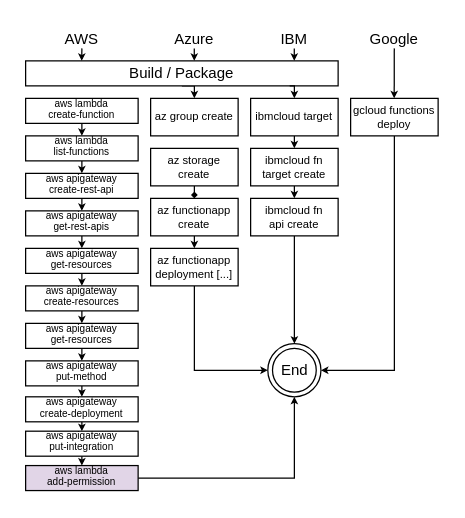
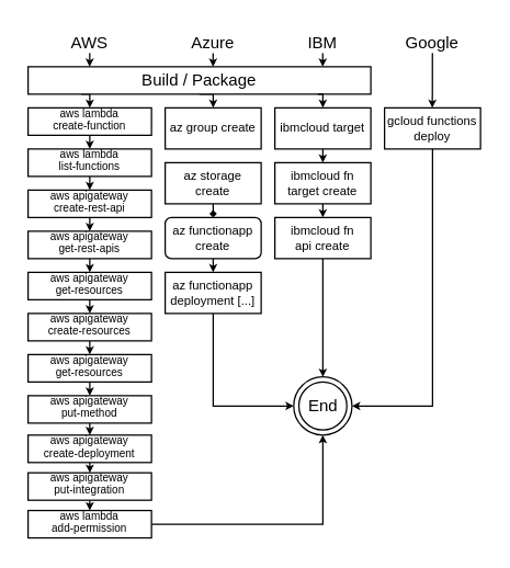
+ <mxCell id="3" style="edgeStyle=orthogonalEdgeStyle;rounded=0;orthogonalLoop=1;jettySize=auto;html=1;exitX=0.155;exitY=1;exitDx=0;exitDy=0;entryX=0.5;entryY=0;entryDx=0;entryDy=0;startSize=6;endArrow=classic;endFill=1;endSize=3;strokeWidth=1;exitPerimeter=0;" parent="1" source="23" target="4" edge="1"><mxGeometry relative="1" as="geometry" /></mxCell>
- <mxCell id="33" value="az functionapp create" style="rounded=0;whiteSpace=wrap;fontSize=9;" parent="1" vertex="1"><mxGeometry x="120" y="158" width="70" height="30" as="geometry" /></mxCell>
+ <mxCell id="33" value="az functionapp create" style="whiteSpace=wrap;fontSize=9;rounded=1;" parent="1" vertex="1"><mxGeometry x="120" y="158" width="70" height="30" as="geometry" /></mxCell>
- <mxCell id="21" value="aws lambda&#10;add-permission" style="rounded=0;whiteSpace=wrap;fontSize=8;verticalAlign=bottom;spacing=0;spacingBottom=1;fillColor=#e1d5e7;" parent="1" vertex="1"><mxGeometry x="20" y="371.75" width="90" height="20" as="geometry" /></mxCell>
+ <mxCell id="21" value="aws lambda&#10;add-permission" style="rounded=0;whiteSpace=wrap;fontSize=8;verticalAlign=bottom;spacing=0;spacingBottom=1;" parent="1" vertex="1"><mxGeometry x="20" y="371.75" width="90" height="20" as="geometry" /></mxCell>
